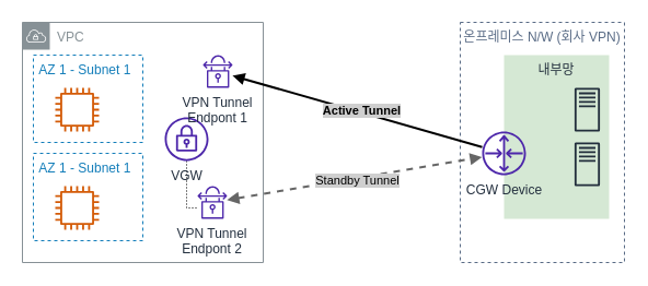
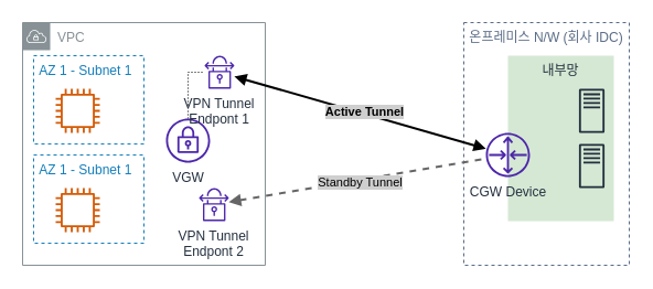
- <mxCell id="2" value="온프레미스 N/W (회사 VPN)" style="fillColor=none;strokeColor=#5A6C86;dashed=1;verticalAlign=top;fontStyle=0;fontColor=#5A6C86;" parent="1" vertex="1"><mxGeometry x="420" y="20" width="150" height="220" as="geometry" /></mxCell>
+ <mxCell id="2" value="온프레미스 N/W (회사 IDC)" style="fillColor=none;strokeColor=#5A6C86;dashed=1;verticalAlign=top;fontStyle=0;fontColor=#5A6C86;" parent="1" vertex="1"><mxGeometry x="420" y="20" width="150" height="220" as="geometry" /></mxCell>
+ <mxCell id="7" style="edgeStyle=orthogonalEdgeStyle;rounded=0;orthogonalLoop=1;jettySize=auto;html=1;endArrow=none;endFill=0;dashed=1;dashPattern=1 2;" edge="1" parent="1" source="9" target="19"><mxGeometry relative="1" as="geometry"><Array as="points"><mxPoint x="170" y="65" /></Array></mxGeometry></mxCell>
- <mxCell id="15" value="" style="endArrow=none;startArrow=block;html=1;rounded=0;endFill=1;startFill=1;strokeWidth=2;" parent="1" source="19" target="14" edge="1"><mxGeometry width="50" height="50" relative="1" as="geometry"><mxPoint x="330" y="330" as="sourcePoint" /><mxPoint x="380" y="280" as="targetPoint" /></mxGeometry></mxCell>
+ <mxCell id="15" value="" style="endArrow=block;startArrow=block;html=1;rounded=0;endFill=1;startFill=1;strokeWidth=2;" parent="1" source="19" target="14" edge="1"><mxGeometry width="50" height="50" relative="1" as="geometry"><mxPoint x="330" y="330" as="sourcePoint" /><mxPoint x="380" y="280" as="targetPoint" /></mxGeometry></mxCell>
- <mxCell id="17" value="" style="endArrow=block;startArrow=block;html=1;rounded=0;strokeWidth=2;endFill=1;startFill=1;dashed=1;fillColor=#f5f5f5;strokeColor=#666666;" parent="1" source="20" target="14" edge="1"><mxGeometry width="50" height="50" relative="1" as="geometry"><mxPoint x="212.759" y="175.247" as="sourcePoint" /><mxPoint x="380" y="280" as="targetPoint" /></mxGeometry></mxCell>
+ <mxCell id="17" value="" style="endArrow=none;startArrow=block;html=1;rounded=0;strokeWidth=2;endFill=1;startFill=1;dashed=1;fillColor=#f5f5f5;strokeColor=#666666;" parent="1" source="20" target="14" edge="1"><mxGeometry width="50" height="50" relative="1" as="geometry"><mxPoint x="212.759" y="175.247" as="sourcePoint" /><mxPoint x="380" y="280" as="targetPoint" /></mxGeometry></mxCell>
- <mxCell id="8" style="edgeStyle=orthogonalEdgeStyle;rounded=0;orthogonalLoop=1;jettySize=auto;html=1;dashed=1;dashPattern=1 2;endArrow=none;endFill=0;" edge="1" parent="1" source="9" target="20"><mxGeometry relative="1" as="geometry"><Array as="points"><mxPoint x="170" y="190" /></Array></mxGeometry></mxCell>
